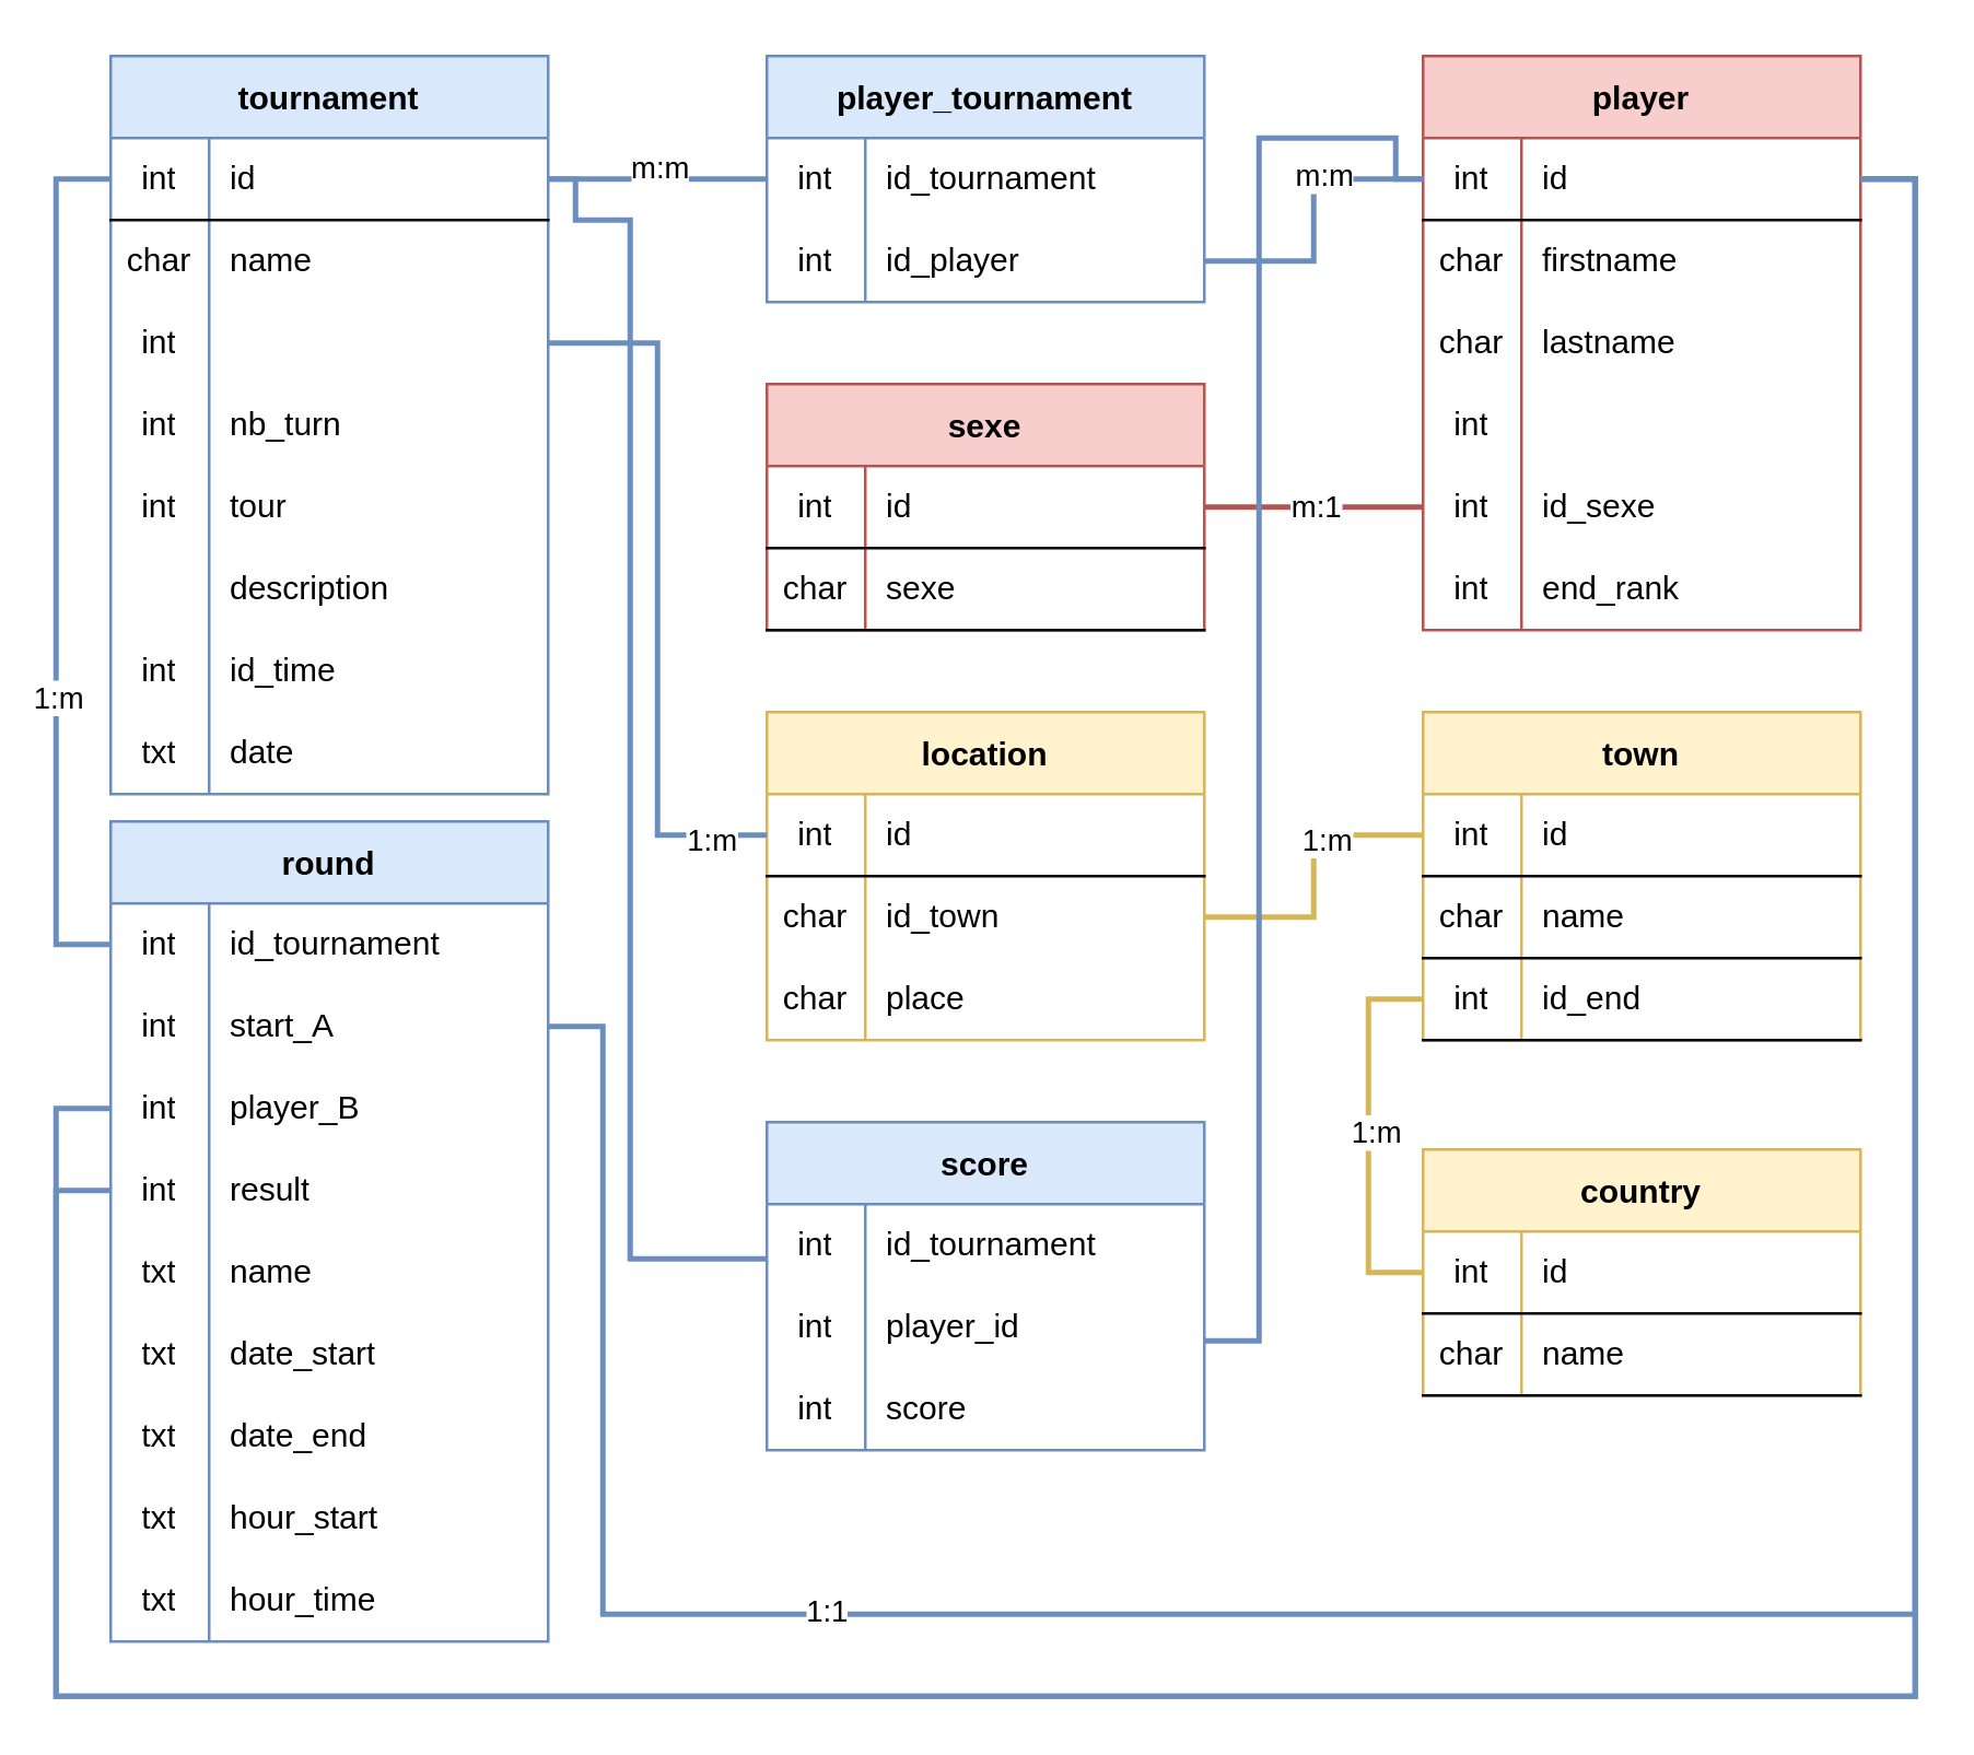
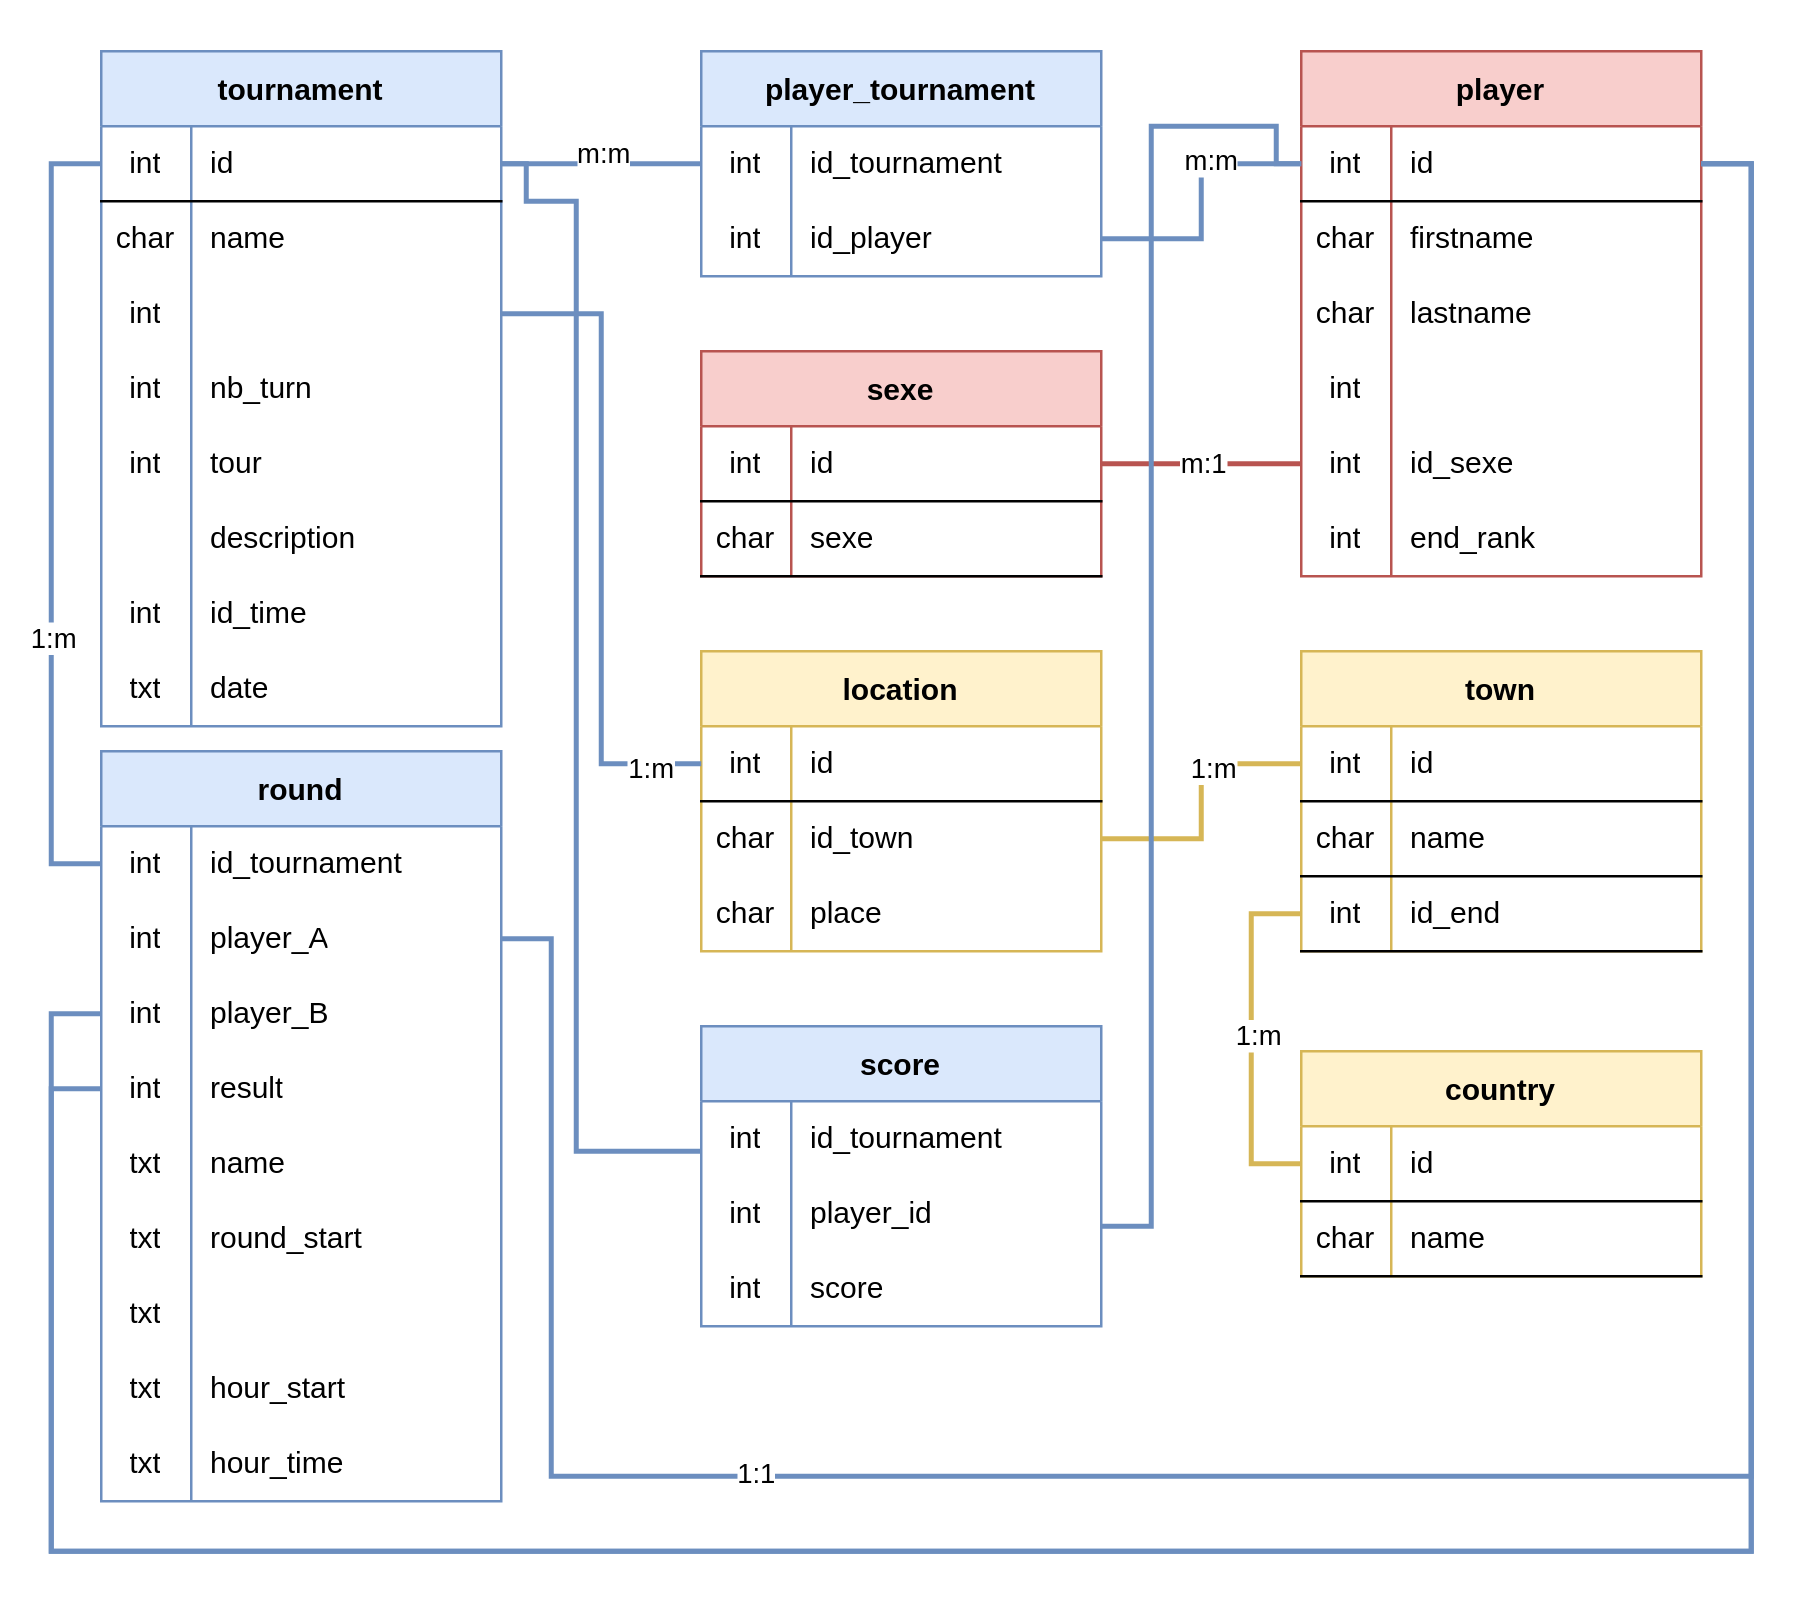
- <mxCell id="100" value="start_A" style="shape=partialRectangle;html=1;whiteSpace=wrap;connectable=0;fillColor=none;top=0;left=0;bottom=0;right=0;align=left;spacingLeft=6;overflow=hidden;pointerEvents=1;" parent="98" vertex="1"><mxGeometry x="36" width="124" height="30" as="geometry"><mxRectangle width="124" height="30" as="alternateBounds" /></mxGeometry></mxCell>
+ <mxCell id="100" value="player_A" style="shape=partialRectangle;html=1;whiteSpace=wrap;connectable=0;fillColor=none;top=0;left=0;bottom=0;right=0;align=left;spacingLeft=6;overflow=hidden;pointerEvents=1;" parent="98" vertex="1"><mxGeometry x="36" width="124" height="30" as="geometry"><mxRectangle width="124" height="30" as="alternateBounds" /></mxGeometry></mxCell>
- <mxCell id="112" value="date_start" style="shape=partialRectangle;html=1;whiteSpace=wrap;connectable=0;fillColor=none;top=0;left=0;bottom=0;right=0;align=left;spacingLeft=6;overflow=hidden;pointerEvents=1;" parent="110" vertex="1"><mxGeometry x="36" width="124" height="30" as="geometry"><mxRectangle width="124" height="30" as="alternateBounds" /></mxGeometry></mxCell>
+ <mxCell id="112" value="round_start" style="shape=partialRectangle;html=1;whiteSpace=wrap;connectable=0;fillColor=none;top=0;left=0;bottom=0;right=0;align=left;spacingLeft=6;overflow=hidden;pointerEvents=1;" parent="110" vertex="1"><mxGeometry x="36" width="124" height="30" as="geometry"><mxRectangle width="124" height="30" as="alternateBounds" /></mxGeometry></mxCell>
- <mxCell id="115" value="date_end" style="shape=partialRectangle;html=1;whiteSpace=wrap;connectable=0;fillColor=none;top=0;left=0;bottom=0;right=0;align=left;spacingLeft=6;overflow=hidden;pointerEvents=1;" parent="113" vertex="1"><mxGeometry x="36" width="124" height="30" as="geometry"><mxRectangle width="124" height="30" as="alternateBounds" /></mxGeometry></mxCell>
